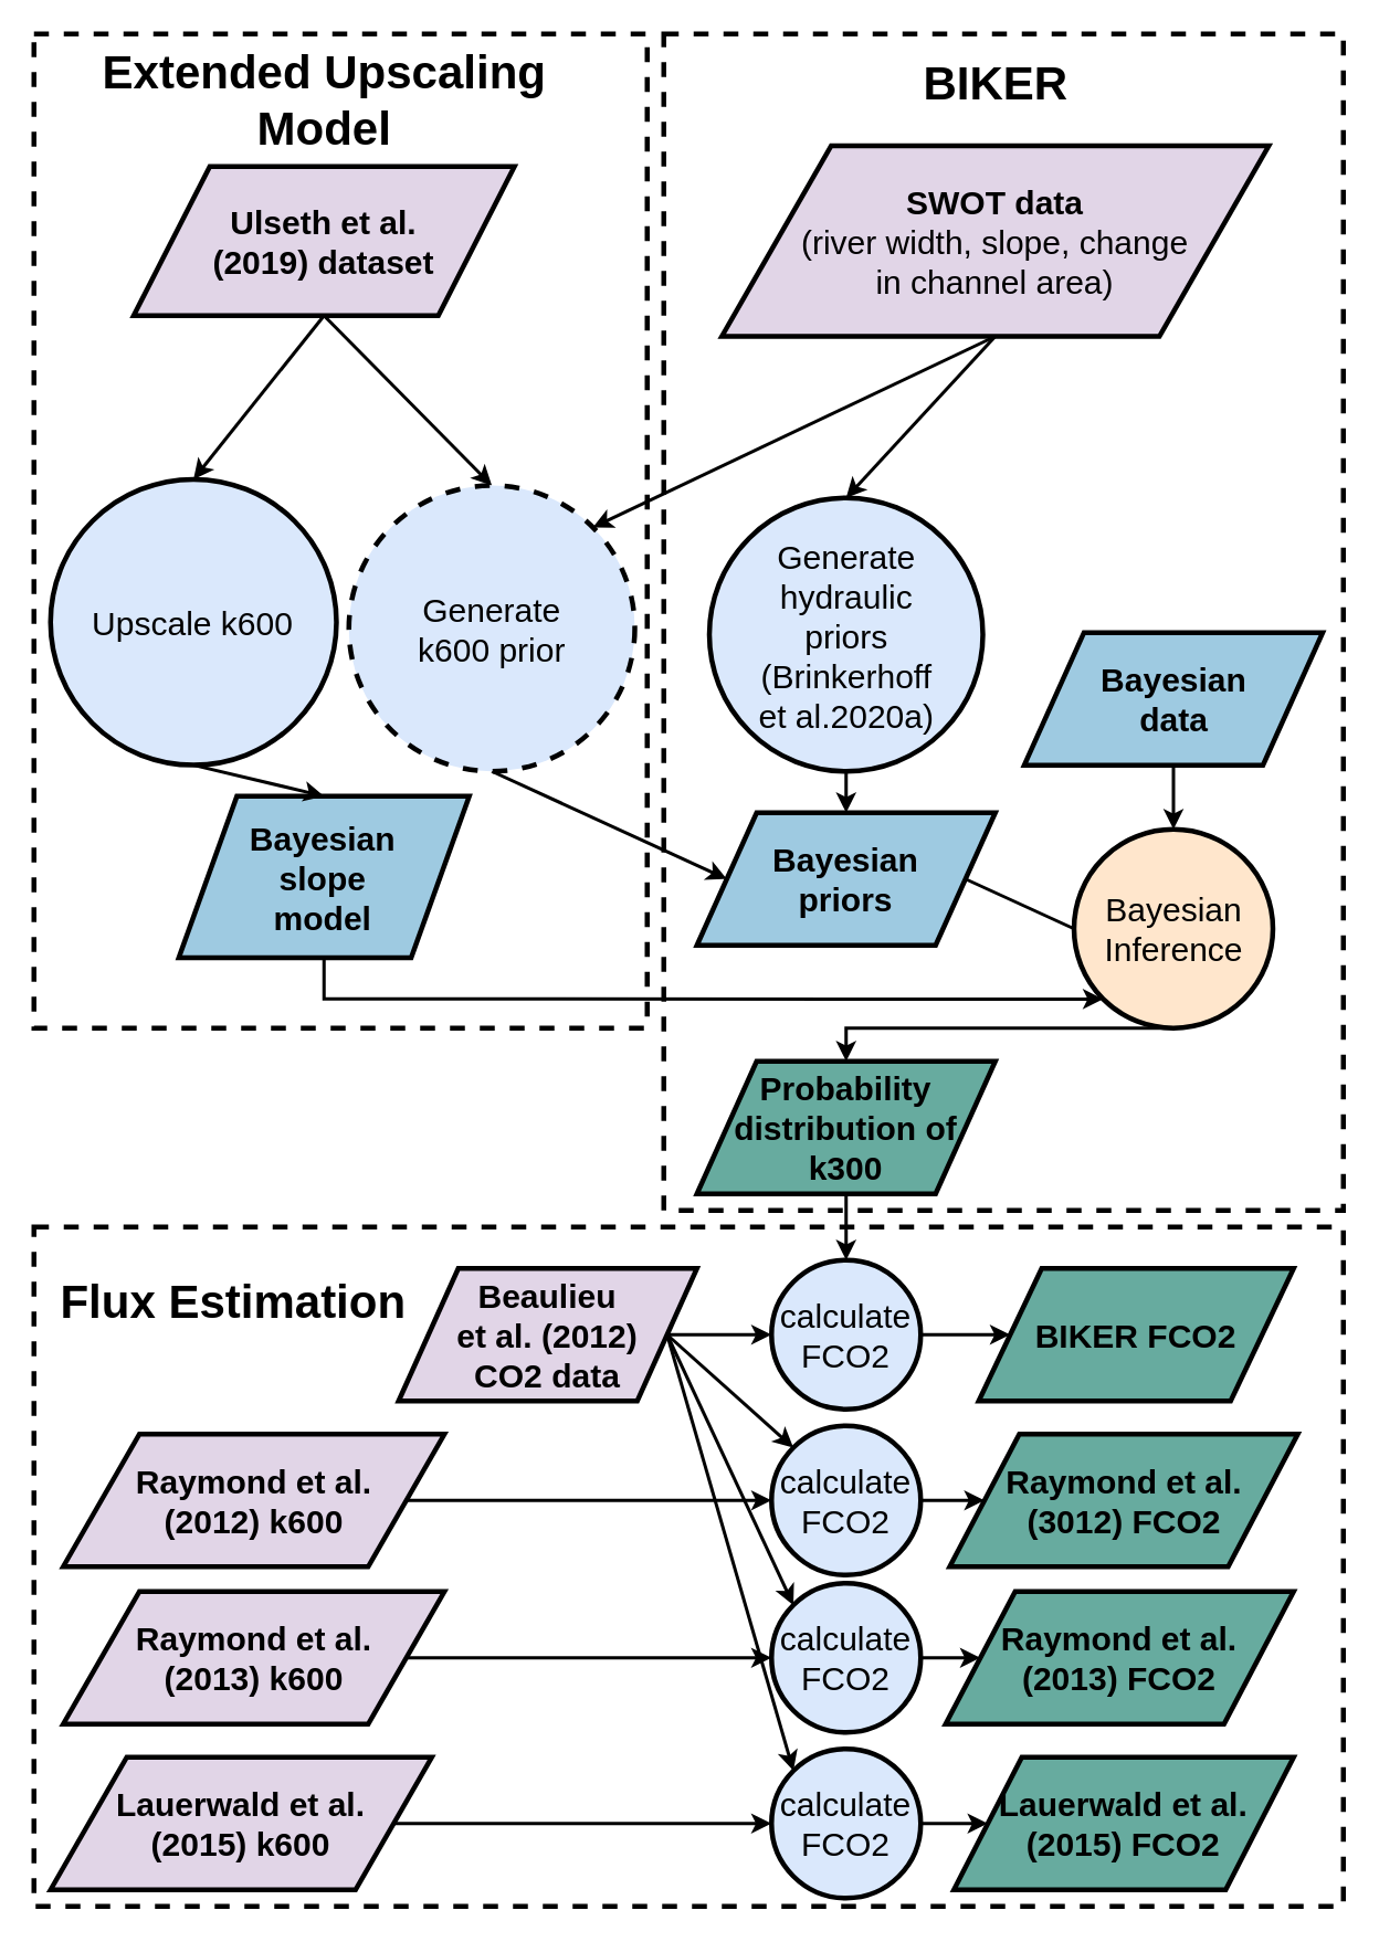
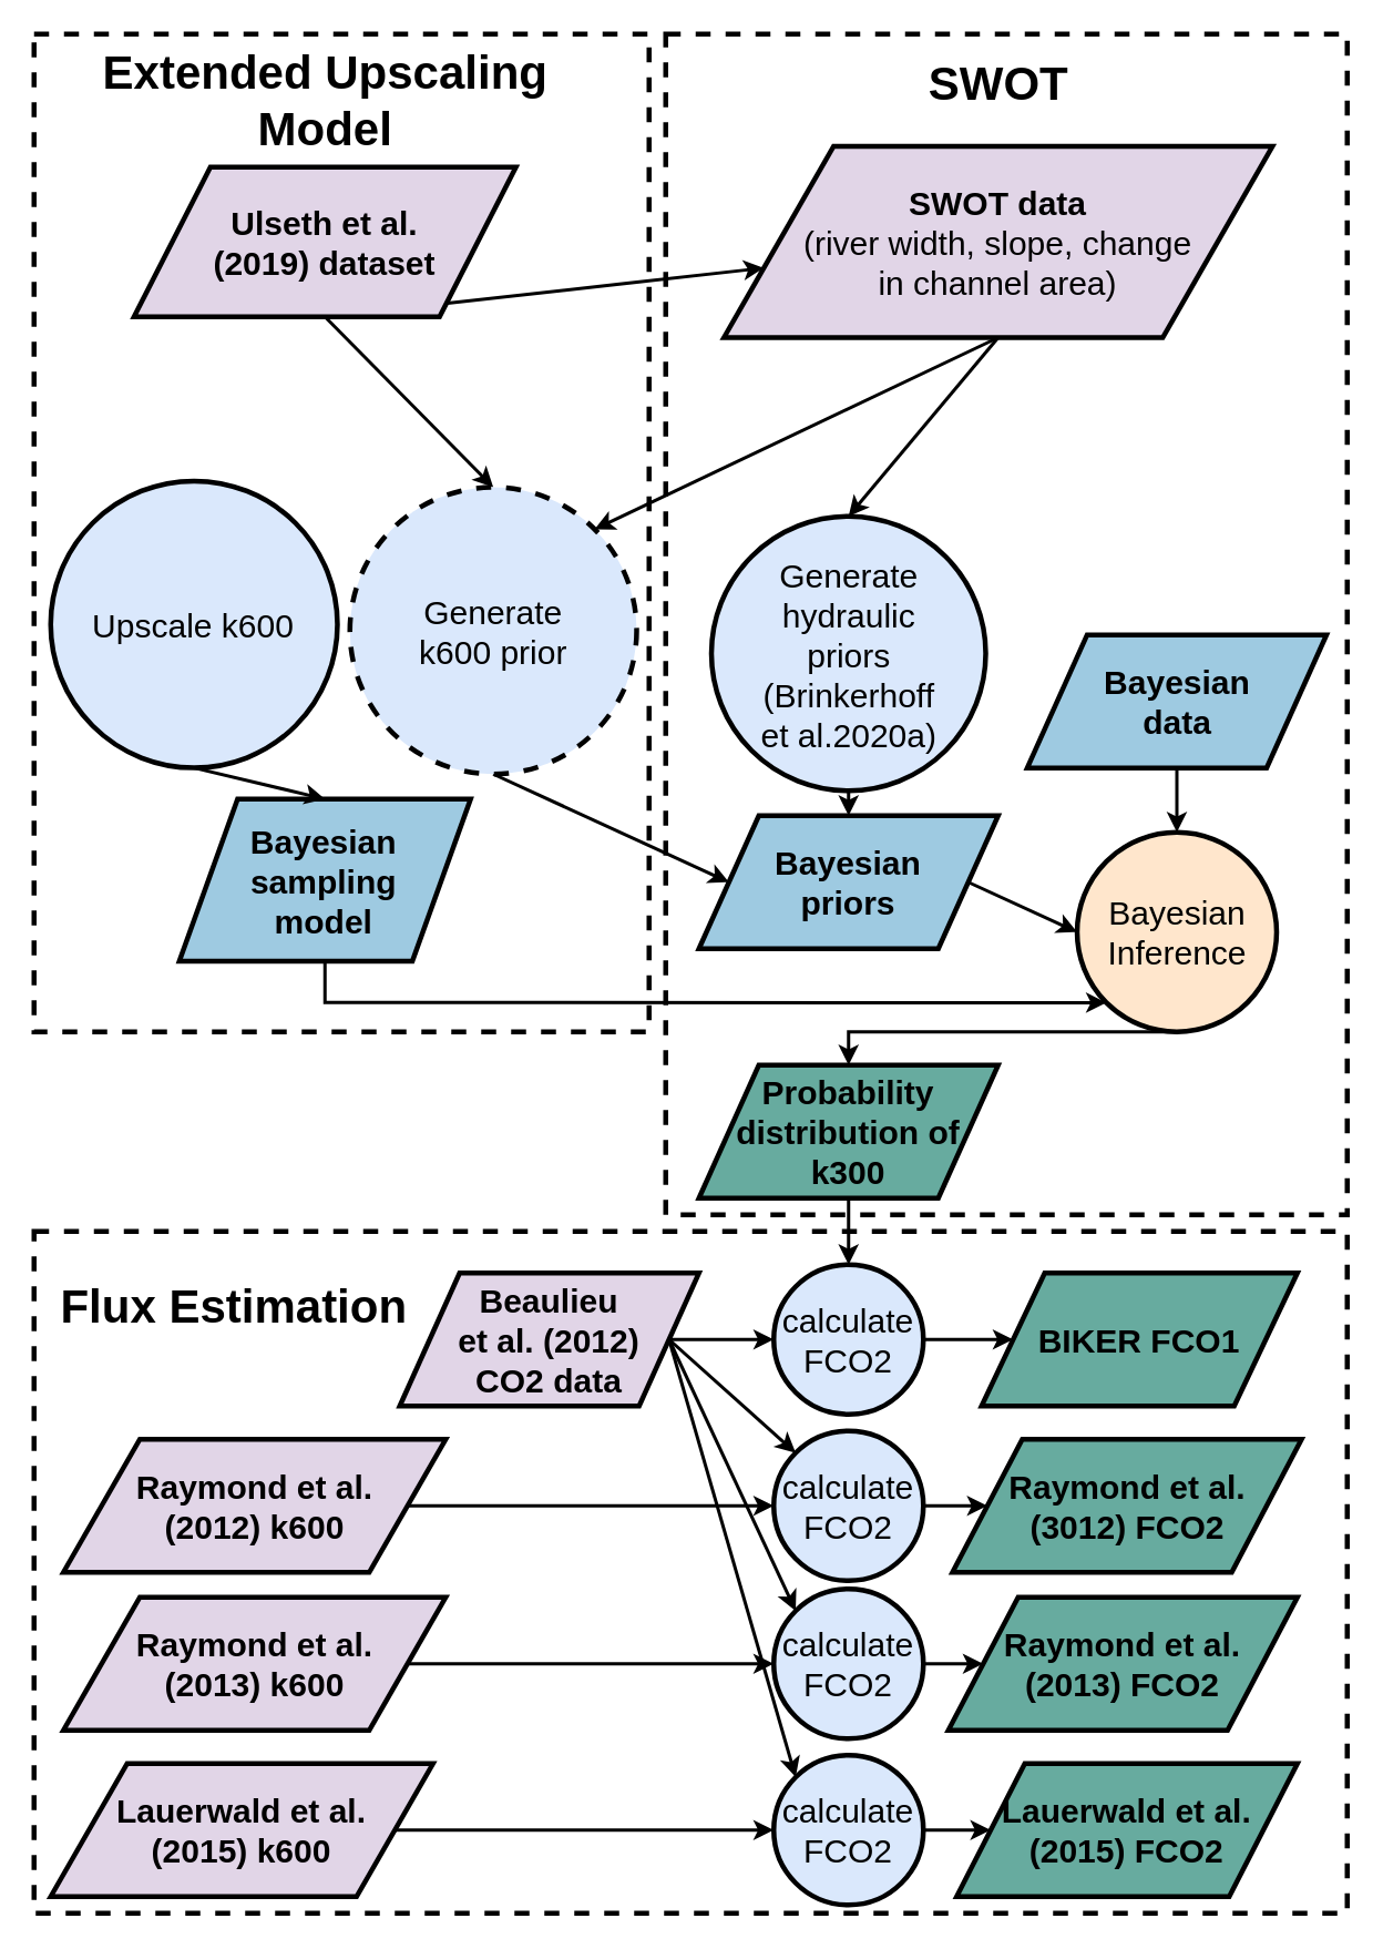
- <mxCell id="13" value="&lt;font style=&quot;font-size: 28px&quot;&gt;&lt;b&gt;BIKER&lt;/b&gt;&lt;/font&gt;" style="text;html=1;align=center;verticalAlign=middle;resizable=0;points=[];autosize=1;" parent="1" vertex="1"><mxGeometry x="550" y="40" width="100" height="20" as="geometry" /></mxCell>
+ <mxCell id="13" value="&lt;font style=&quot;font-size: 28px&quot;&gt;&lt;b&gt;SWOT&lt;/b&gt;&lt;/font&gt;" style="text;html=1;align=center;verticalAlign=middle;resizable=0;points=[];autosize=1;" parent="1" vertex="1"><mxGeometry x="550" y="40" width="100" height="20" as="geometry" /></mxCell>
- <mxCell id="7" style="rounded=0;orthogonalLoop=1;jettySize=auto;html=1;exitX=0.5;exitY=1;exitDx=0;exitDy=0;entryX=0.5;entryY=0;entryDx=0;entryDy=0;fontSize=20;strokeWidth=2;" parent="1" source="9" target="46" edge="1"><mxGeometry relative="1" as="geometry"><mxPoint x="210" y="345" as="sourcePoint" /></mxGeometry></mxCell>
+ <mxCell id="7" style="rounded=0;orthogonalLoop=1;jettySize=auto;html=1;exitX=0.5;exitY=1;exitDx=0;exitDy=0;fontSize=20;strokeWidth=2;" parent="1" source="9" target="12" edge="1"><mxGeometry relative="1" as="geometry"><mxPoint x="210" y="345" as="sourcePoint" /></mxGeometry></mxCell>
- <mxCell id="20" value="Generate hydraulic&lt;br&gt;priors&lt;br&gt;(Brinkerhoff&lt;br&gt;et al.2020a)" style="ellipse;whiteSpace=wrap;html=1;aspect=fixed;fontSize=20;strokeWidth=3;fillColor=#dae8fc;strokeColor=#000000;" parent="1" vertex="1"><mxGeometry x="427.5" y="300" width="165" height="165" as="geometry" /></mxCell>
+ <mxCell id="20" value="Generate hydraulic&lt;br&gt;priors&lt;br&gt;(Brinkerhoff&lt;br&gt;et al.2020a)" style="ellipse;whiteSpace=wrap;html=1;aspect=fixed;fontSize=20;strokeWidth=3;fillColor=#dae8fc;strokeColor=#000000;" parent="1" vertex="1"><mxGeometry x="427.5" y="310" width="165" height="165" as="geometry" /></mxCell>
- <mxCell id="11" value="Bayesian&lt;br&gt;slope&lt;br&gt;model" style="shape=parallelogram;perimeter=parallelogramPerimeter;whiteSpace=wrap;html=1;strokeColor=#000000;fontSize=20;fontStyle=1;strokeWidth=3;fillColor=#9ECAE1;" parent="1" vertex="1"><mxGeometry x="107.38" y="480" width="175.25" height="97.5" as="geometry" /></mxCell>
+ <mxCell id="11" value="Bayesian&lt;br&gt;sampling&lt;br&gt;model" style="shape=parallelogram;perimeter=parallelogramPerimeter;whiteSpace=wrap;html=1;strokeColor=#000000;fontSize=20;fontStyle=1;strokeWidth=3;fillColor=#9ECAE1;" parent="1" vertex="1"><mxGeometry x="107.38" y="480" width="175.25" height="97.5" as="geometry" /></mxCell>
- <mxCell id="32" style="edgeStyle=none;rounded=0;orthogonalLoop=1;jettySize=auto;html=1;exitX=1;exitY=0.5;exitDx=0;exitDy=0;entryX=0;entryY=0.5;entryDx=0;entryDy=0;strokeWidth=2;endArrow=none;" parent="1" source="21" target="18" edge="1"><mxGeometry relative="1" as="geometry" /></mxCell>
+ <mxCell id="32" style="edgeStyle=none;rounded=0;orthogonalLoop=1;jettySize=auto;html=1;exitX=1;exitY=0.5;exitDx=0;exitDy=0;entryX=0;entryY=0.5;entryDx=0;entryDy=0;strokeWidth=2;" parent="1" source="21" target="18" edge="1"><mxGeometry relative="1" as="geometry" /></mxCell>
- <mxCell id="33" value="&lt;span style=&quot;font-size: 20px&quot;&gt;&lt;b&gt;BIKER FCO2&lt;br&gt;&lt;/b&gt;&lt;/span&gt;" style="shape=parallelogram;perimeter=parallelogramPerimeter;whiteSpace=wrap;html=1;strokeColor=#000000;strokeWidth=3;fillColor=#67AB9F;" parent="1" vertex="1"><mxGeometry x="590" y="765" width="190" height="80" as="geometry" /></mxCell>
+ <mxCell id="33" value="&lt;span style=&quot;font-size: 20px&quot;&gt;&lt;b&gt;BIKER FCO1&lt;br&gt;&lt;/b&gt;&lt;/span&gt;" style="shape=parallelogram;perimeter=parallelogramPerimeter;whiteSpace=wrap;html=1;strokeColor=#000000;strokeWidth=3;fillColor=#67AB9F;" parent="1" vertex="1"><mxGeometry x="590" y="765" width="190" height="80" as="geometry" /></mxCell>
